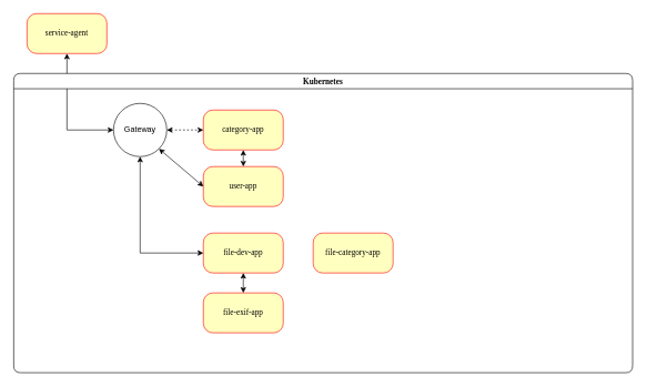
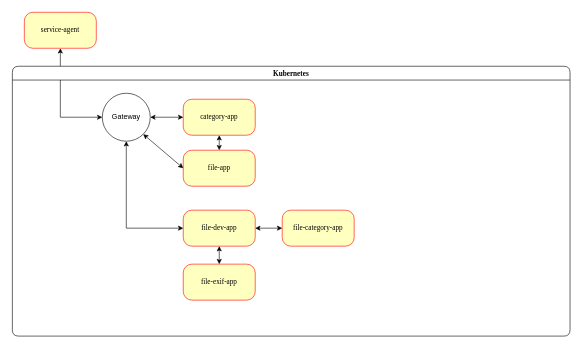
- <mxCell id="11" value="" style="endArrow=classic;startArrow=classic;html=1;rounded=0;entryX=0;entryY=0.5;entryDx=0;entryDy=0;dashed=1;" parent="4" source="9" target="5" edge="1"><mxGeometry width="50" height="50" relative="1" as="geometry"><mxPoint x="450" y="220" as="sourcePoint" /><mxPoint x="500" y="170" as="targetPoint" /></mxGeometry></mxCell>
+ <mxCell id="11" value="" style="endArrow=classic;startArrow=classic;html=1;rounded=0;entryX=0;entryY=0.5;entryDx=0;entryDy=0;" parent="4" source="9" target="5" edge="1"><mxGeometry width="50" height="50" relative="1" as="geometry"><mxPoint x="450" y="220" as="sourcePoint" /><mxPoint x="500" y="170" as="targetPoint" /></mxGeometry></mxCell>
- <mxCell id="7" value="&lt;div&gt;user-app&lt;/div&gt;" style="rounded=1;whiteSpace=wrap;html=1;arcSize=24;fillColor=#ffffc0;strokeColor=#ff0000;shadow=0;comic=0;labelBackgroundColor=none;fontFamily=Verdana;fontSize=12;fontColor=#000000;align=center;" parent="4" vertex="1"><mxGeometry x="285" y="140" width="120" height="60" as="geometry" /></mxCell>
+ <mxCell id="7" value="&lt;div&gt;file-app&lt;/div&gt;" style="rounded=1;whiteSpace=wrap;html=1;arcSize=24;fillColor=#ffffc0;strokeColor=#ff0000;shadow=0;comic=0;labelBackgroundColor=none;fontFamily=Verdana;fontSize=12;fontColor=#000000;align=center;" parent="4" vertex="1"><mxGeometry x="285" y="140" width="120" height="60" as="geometry" /></mxCell>
+ <mxCell id="16" value="" style="endArrow=classic;startArrow=classic;html=1;rounded=0;entryX=1;entryY=0.5;entryDx=0;entryDy=0;exitX=0;exitY=0.5;exitDx=0;exitDy=0;" edge="1" parent="4" source="15" target="6"><mxGeometry width="50" height="50" relative="1" as="geometry"><mxPoint x="450" y="280" as="sourcePoint" /><mxPoint x="500" y="230" as="targetPoint" /></mxGeometry></mxCell>
